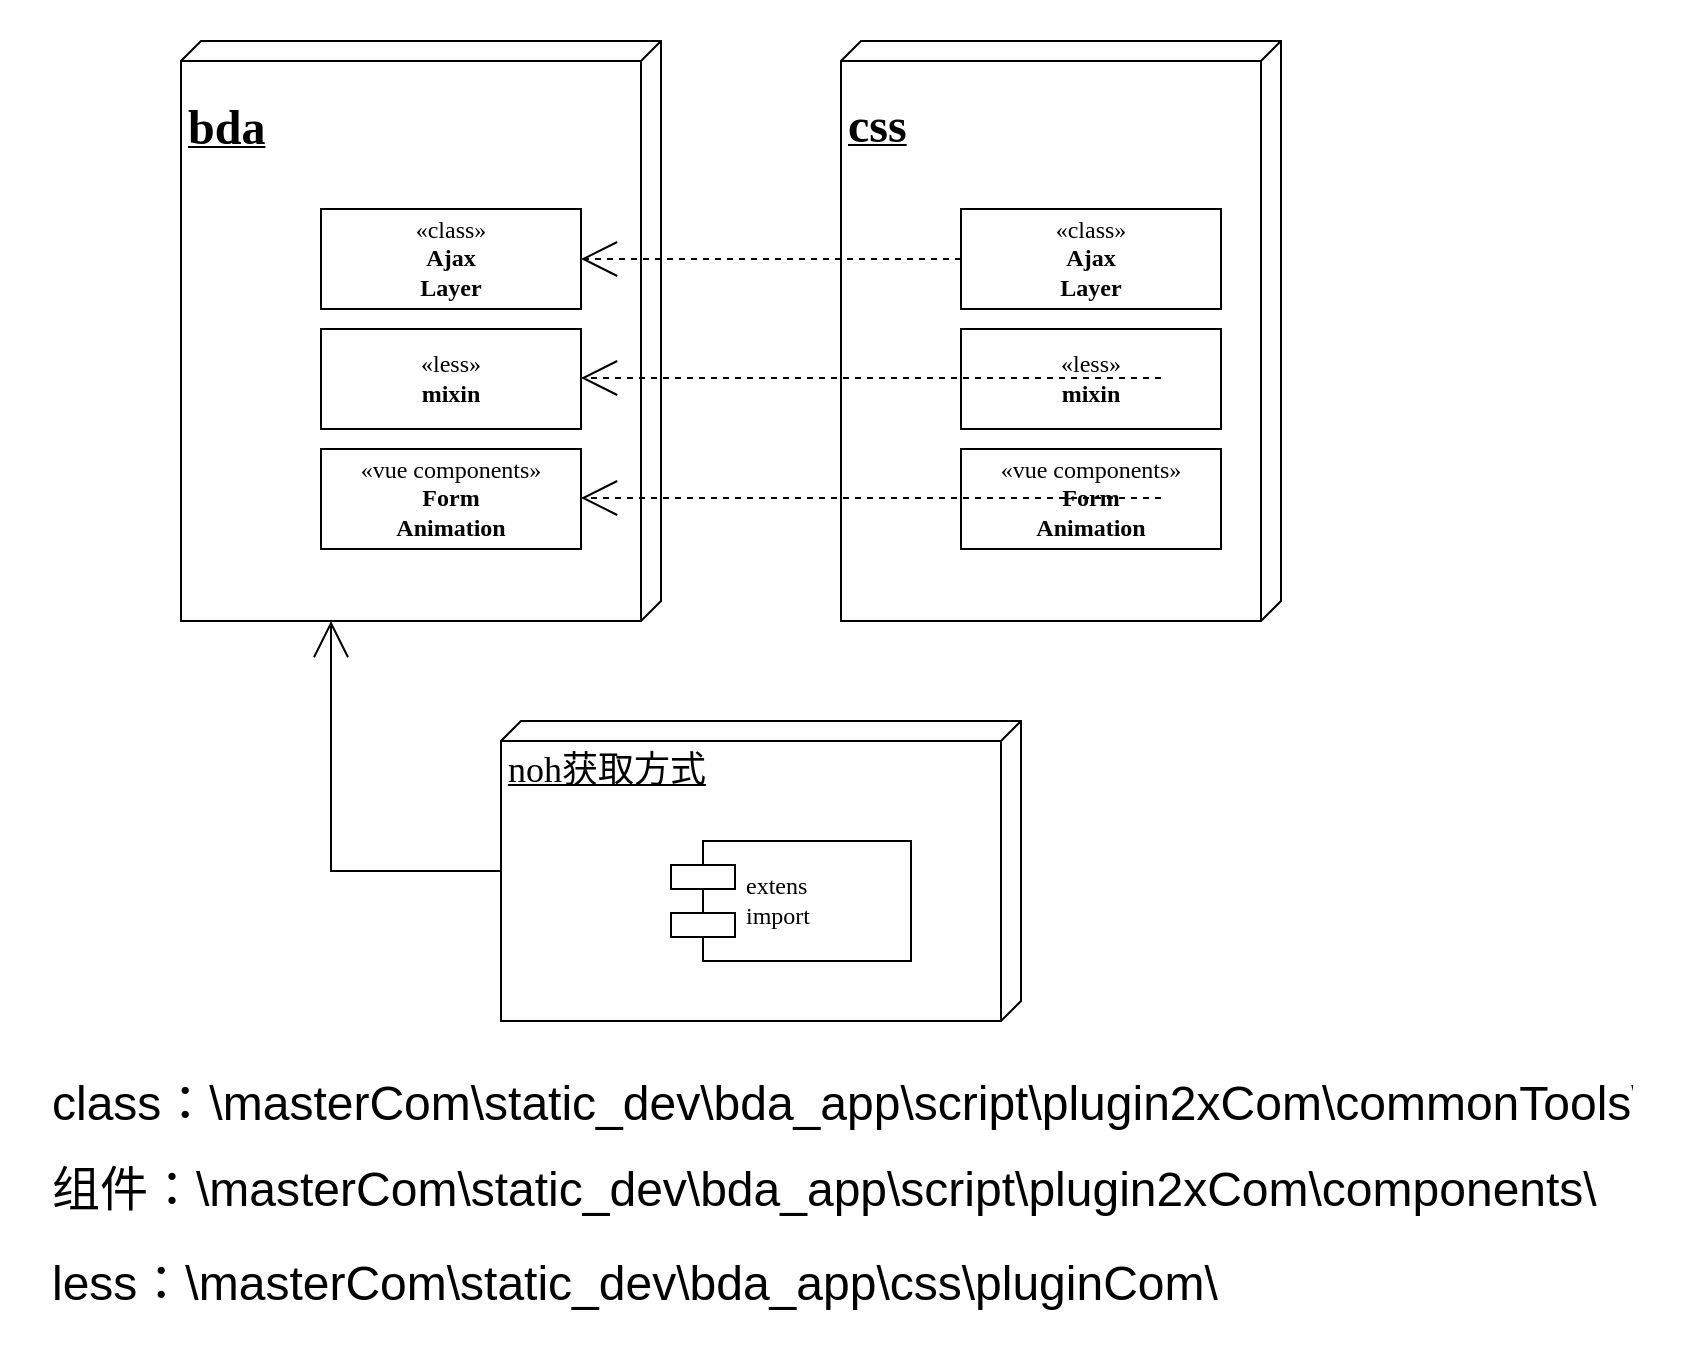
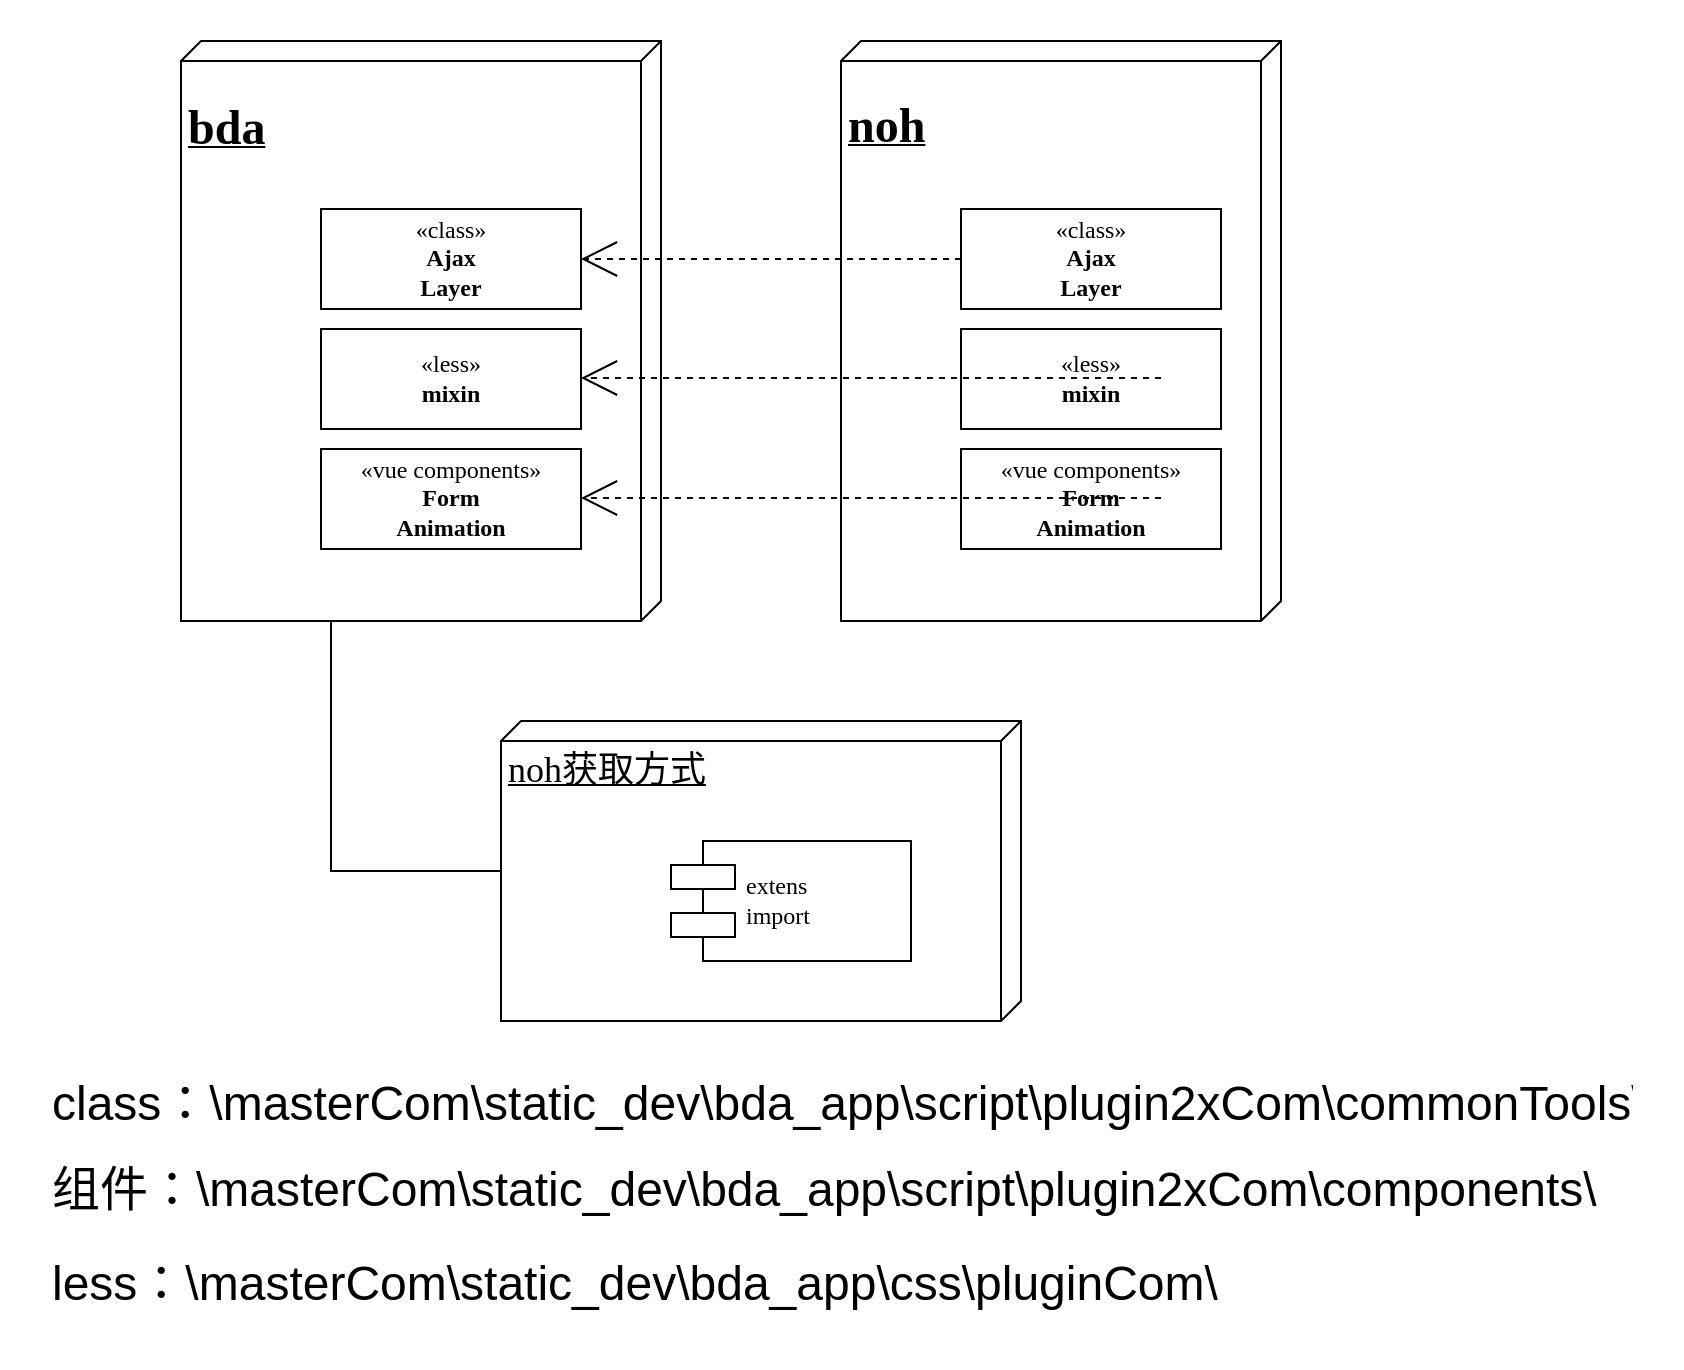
- <mxCell id="3" value="&lt;h3&gt;&lt;font style=&quot;font-size: 24px&quot;&gt;css&lt;/font&gt;&lt;/h3&gt;" style="verticalAlign=top;align=left;spacingTop=8;spacingLeft=2;spacingRight=12;shape=cube;size=10;direction=south;fontStyle=4;html=1;rounded=0;shadow=0;comic=0;labelBackgroundColor=none;strokeWidth=1;fontFamily=Verdana;fontSize=12" parent="1" vertex="1"><mxGeometry x="420" y="20" width="220" height="290" as="geometry" /></mxCell>
+ <mxCell id="3" value="&lt;h3&gt;&lt;font style=&quot;font-size: 24px&quot;&gt;noh&lt;/font&gt;&lt;/h3&gt;" style="verticalAlign=top;align=left;spacingTop=8;spacingLeft=2;spacingRight=12;shape=cube;size=10;direction=south;fontStyle=4;html=1;rounded=0;shadow=0;comic=0;labelBackgroundColor=none;strokeWidth=1;fontFamily=Verdana;fontSize=12" parent="1" vertex="1"><mxGeometry x="420" y="20" width="220" height="290" as="geometry" /></mxCell>
- <mxCell id="8" style="edgeStyle=orthogonalEdgeStyle;rounded=0;html=1;labelBackgroundColor=none;startArrow=none;startFill=0;startSize=8;endArrow=open;endFill=0;endSize=16;fontFamily=Verdana;fontSize=12;" parent="1" source="4" target="2" edge="1"><mxGeometry relative="1" as="geometry"><Array as="points"><mxPoint x="165" y="435" /></Array></mxGeometry></mxCell>
+ <mxCell id="8" style="edgeStyle=orthogonalEdgeStyle;rounded=0;html=1;labelBackgroundColor=none;startArrow=none;startFill=0;startSize=8;endArrow=none;endFill=0;endSize=16;fontFamily=Verdana;fontSize=12;" parent="1" source="4" target="2" edge="1"><mxGeometry relative="1" as="geometry"><Array as="points"><mxPoint x="165" y="435" /></Array></mxGeometry></mxCell>
